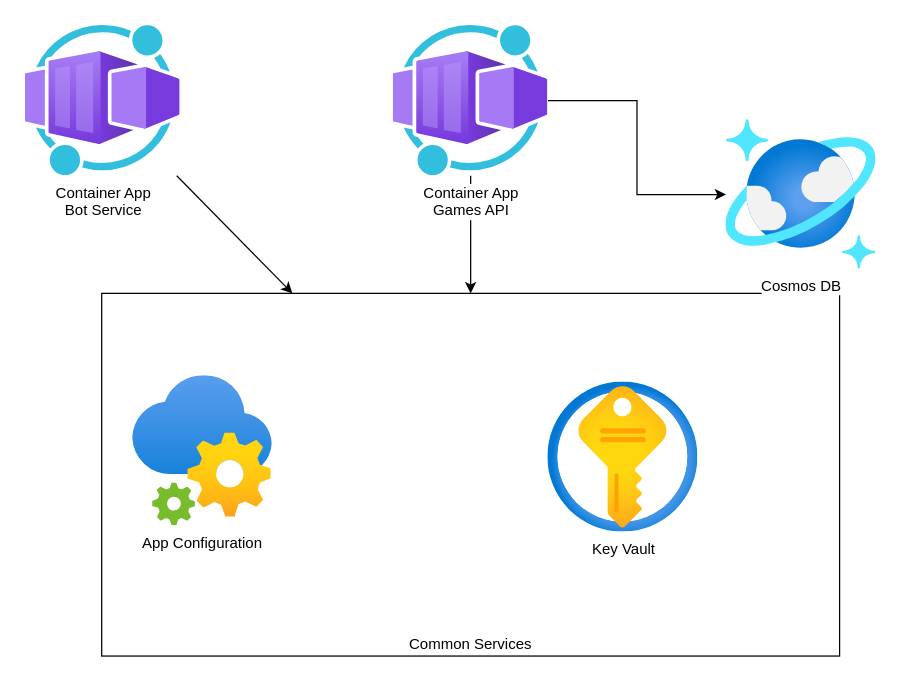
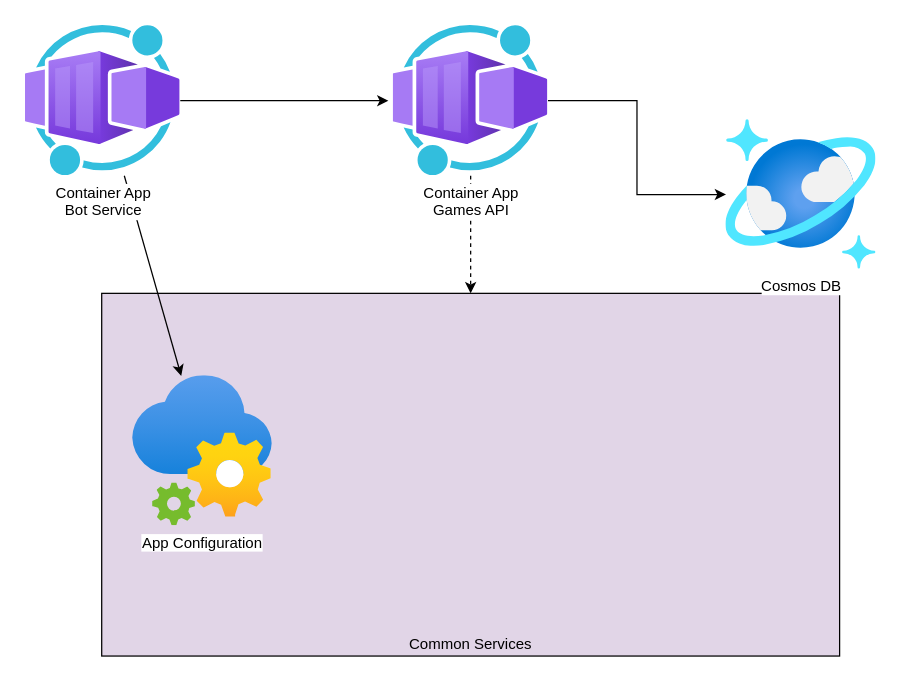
+ <mxCell id="10" style="edgeStyle=orthogonalEdgeStyle;rounded=0;orthogonalLoop=1;jettySize=auto;html=1;entryX=-0.032;entryY=0.5;entryDx=0;entryDy=0;entryPerimeter=0;" edge="1" parent="1" source="8" target="6"><mxGeometry relative="1" as="geometry" /></mxCell>
- <mxCell id="7" style="edgeStyle=none;rounded=0;orthogonalLoop=1;jettySize=auto;html=1;" edge="1" parent="1" source="8" target="2"><mxGeometry relative="1" as="geometry" /></mxCell>
+ <mxCell id="7" style="edgeStyle=none;rounded=0;orthogonalLoop=1;jettySize=auto;html=1;" edge="1" parent="1" source="8" target="9"><mxGeometry relative="1" as="geometry" /></mxCell>
- <mxCell id="5" style="edgeStyle=none;rounded=0;orthogonalLoop=1;jettySize=auto;html=1;entryX=0.5;entryY=0;entryDx=0;entryDy=0;" edge="1" parent="1" source="6" target="2"><mxGeometry relative="1" as="geometry" /></mxCell>
+ <mxCell id="5" style="edgeStyle=none;rounded=0;orthogonalLoop=1;jettySize=auto;html=1;entryX=0.5;entryY=0;entryDx=0;entryDy=0;dashed=1;" edge="1" parent="1" source="6" target="2"><mxGeometry relative="1" as="geometry" /></mxCell>
- <mxCell id="3" value="Key Vault" style="image;aspect=fixed;html=1;points=[];align=center;fontSize=12;image=img/lib/azure2/security/Key_Vaults.svg;" vertex="1" parent="1"><mxGeometry x="437.64" y="305" width="120" height="120" as="geometry" /></mxCell>
- <mxCell id="2" value="Common Services" style="rounded=0;whiteSpace=wrap;html=1;verticalAlign=bottom;" vertex="1" parent="1"><mxGeometry x="80.82" y="234" width="590" height="290" as="geometry" /></mxCell>
+ <mxCell id="2" value="Common Services" style="rounded=0;whiteSpace=wrap;html=1;verticalAlign=bottom;fillColor=#e1d5e7;" vertex="1" parent="1"><mxGeometry x="80.82" y="234" width="590" height="290" as="geometry" /></mxCell>
